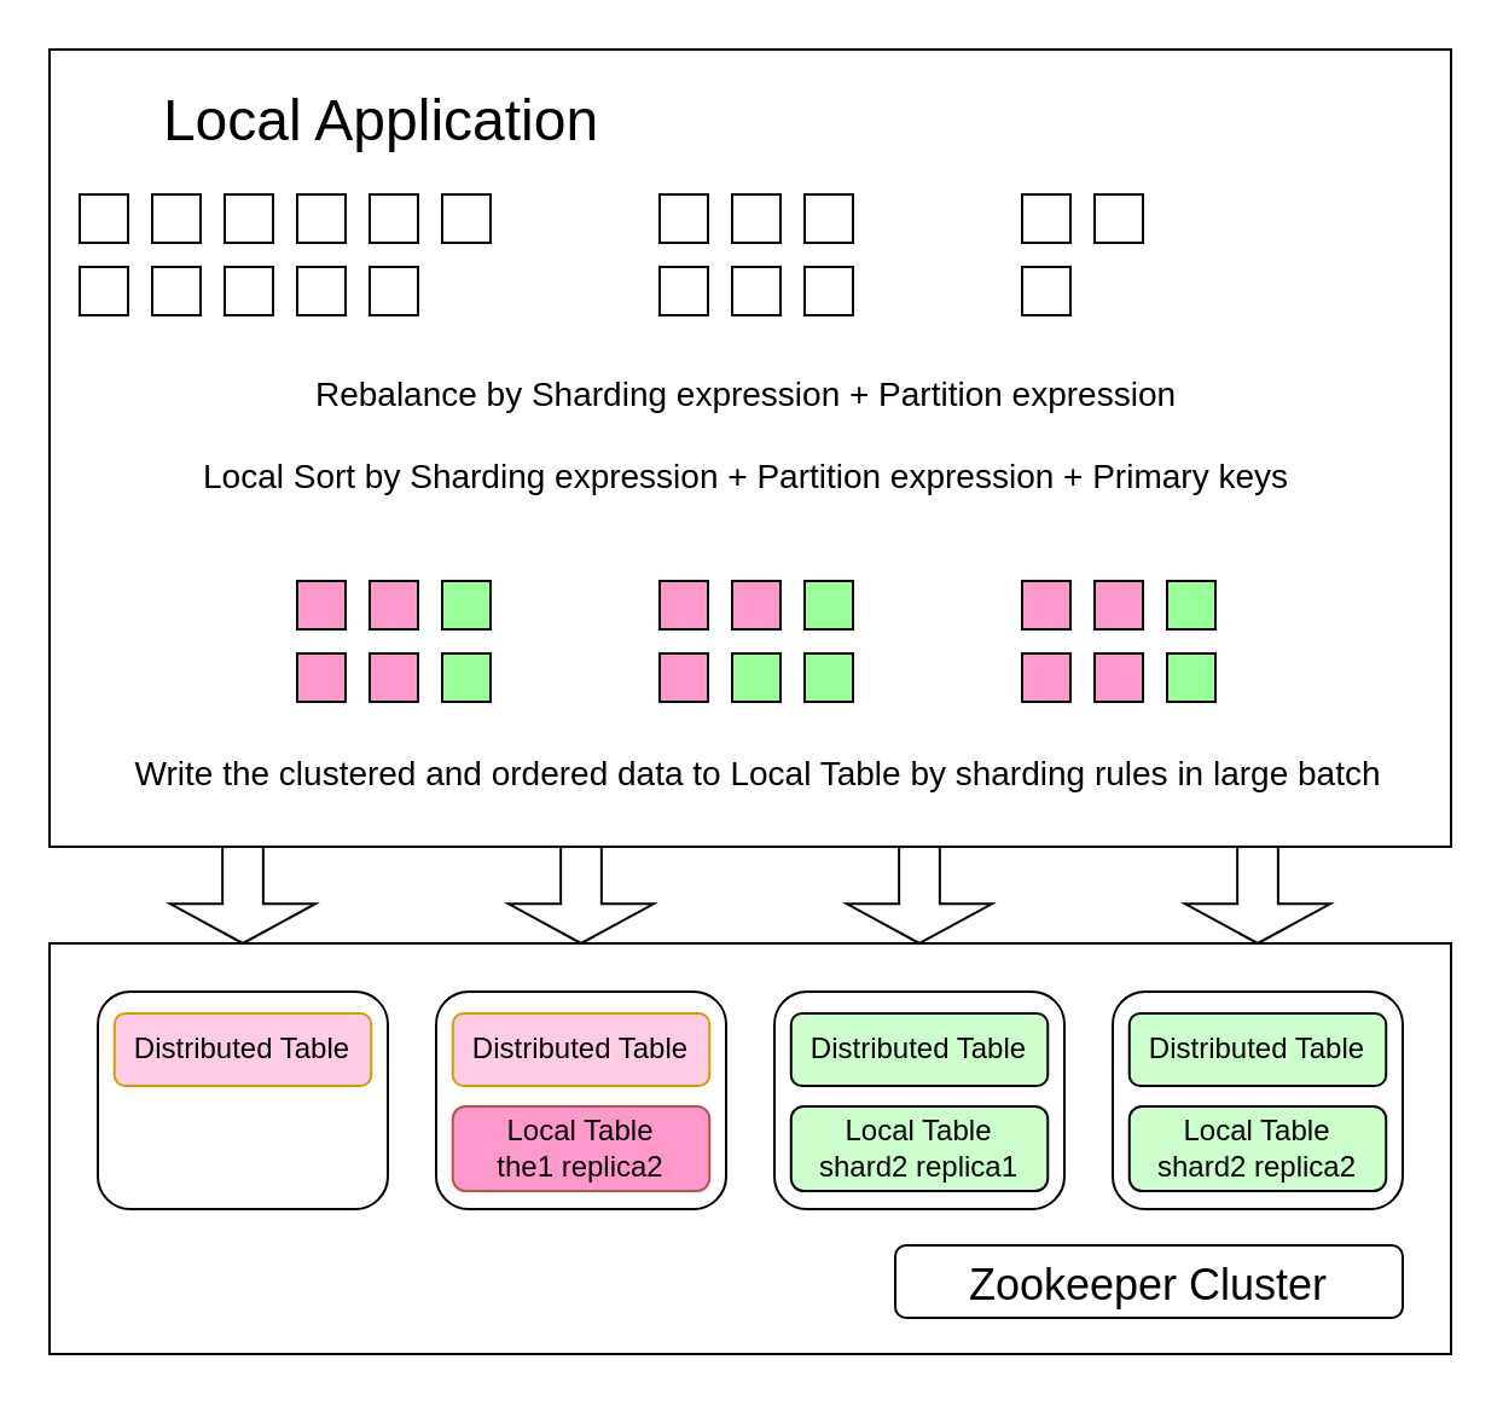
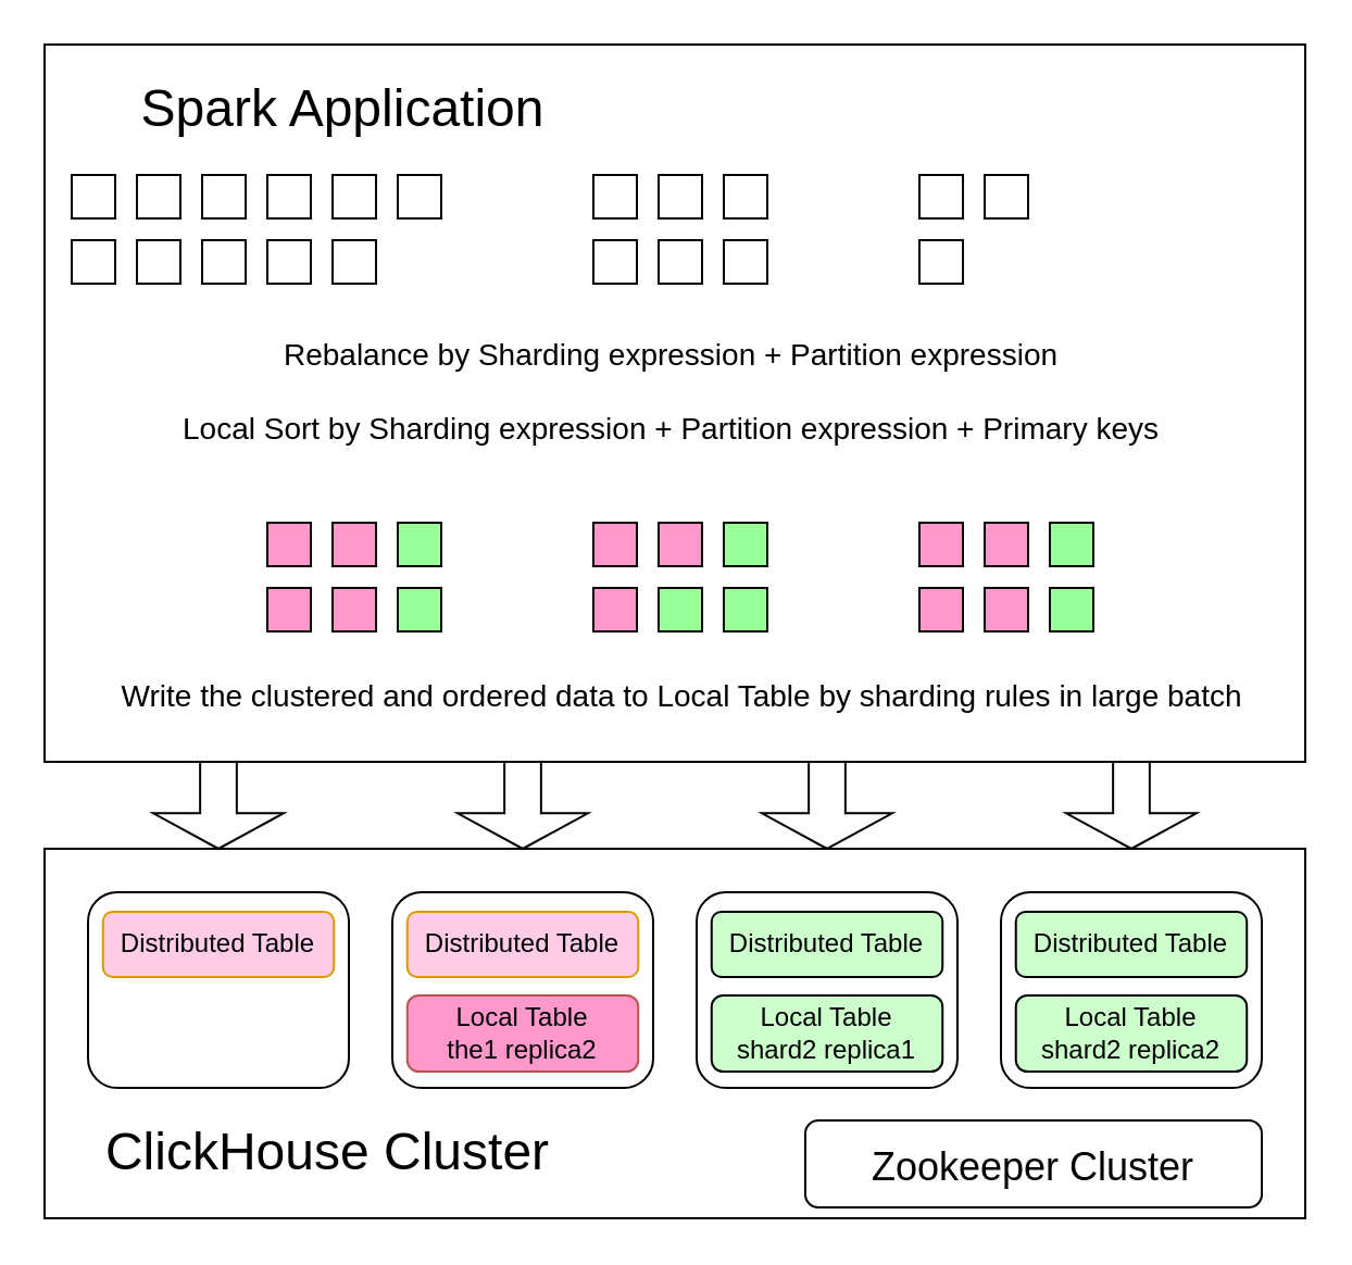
- <mxCell id="57" value="&lt;font style=&quot;font-size: 24px;&quot;&gt;Local Application&lt;/font&gt;" style="text;html=1;resizable=0;autosize=1;align=center;verticalAlign=middle;points=[];fillColor=none;strokeColor=none;rounded=0;" parent="1" vertex="1"><mxGeometry x="56.88" y="40" width="200" height="20" as="geometry" /></mxCell>
+ <mxCell id="57" value="&lt;font style=&quot;font-size: 24px;&quot;&gt;Spark Application&lt;/font&gt;" style="text;html=1;resizable=0;autosize=1;align=center;verticalAlign=middle;points=[];fillColor=none;strokeColor=none;rounded=0;" parent="1" vertex="1"><mxGeometry x="56.88" y="40" width="200" height="20" as="geometry" /></mxCell>
+ <mxCell id="46" value="&lt;font style=&quot;font-size: 24px;&quot;&gt;ClickHouse Cluster&lt;/font&gt;" style="text;html=1;resizable=0;autosize=1;align=center;verticalAlign=middle;points=[];fillColor=none;strokeColor=none;rounded=0;" parent="1" vertex="1"><mxGeometry x="40" y="520" width="220" height="20" as="geometry" /></mxCell>
- <mxCell id="47" value="&lt;font style=&quot;font-size: 18px;&quot;&gt;Zookeeper Cluster&lt;/font&gt;" style="rounded=1;whiteSpace=wrap;html=1;fontSize=24;fillColor=none;" parent="1" vertex="1"><mxGeometry x="370" y="515" width="210" height="30" as="geometry" /></mxCell>
+ <mxCell id="47" value="&lt;font style=&quot;font-size: 18px;&quot;&gt;Zookeeper Cluster&lt;/font&gt;" style="rounded=1;whiteSpace=wrap;html=1;fontSize=24;fillColor=none;" parent="1" vertex="1"><mxGeometry x="370" y="515" width="210" height="40" as="geometry" /></mxCell>
